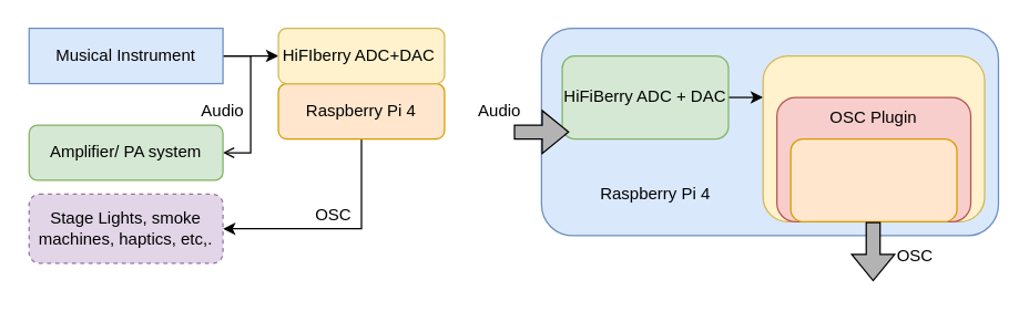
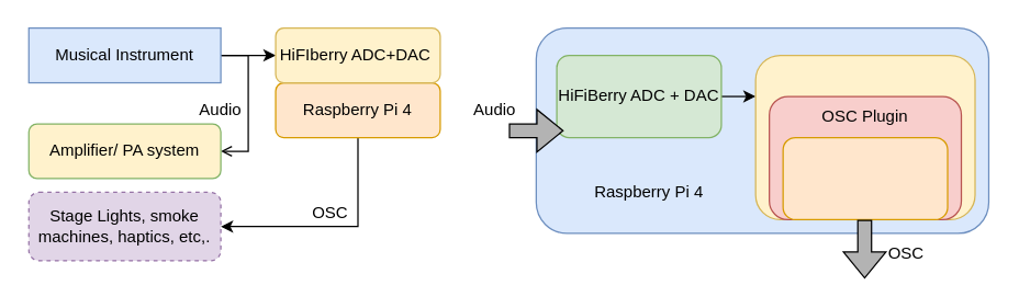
- <mxCell id="8" value="Amplifier/ PA system" style="rounded=1;whiteSpace=wrap;html=1;fillColor=#d5e8d4;strokeColor=#82b366;" vertex="1" parent="1"><mxGeometry x="20" y="90" width="140" height="40" as="geometry" /></mxCell>
+ <mxCell id="8" value="Amplifier/ PA system" style="rounded=1;whiteSpace=wrap;html=1;fillColor=#fff2cc;strokeColor=#82b366;" vertex="1" parent="1"><mxGeometry x="20" y="90" width="140" height="40" as="geometry" /></mxCell>
